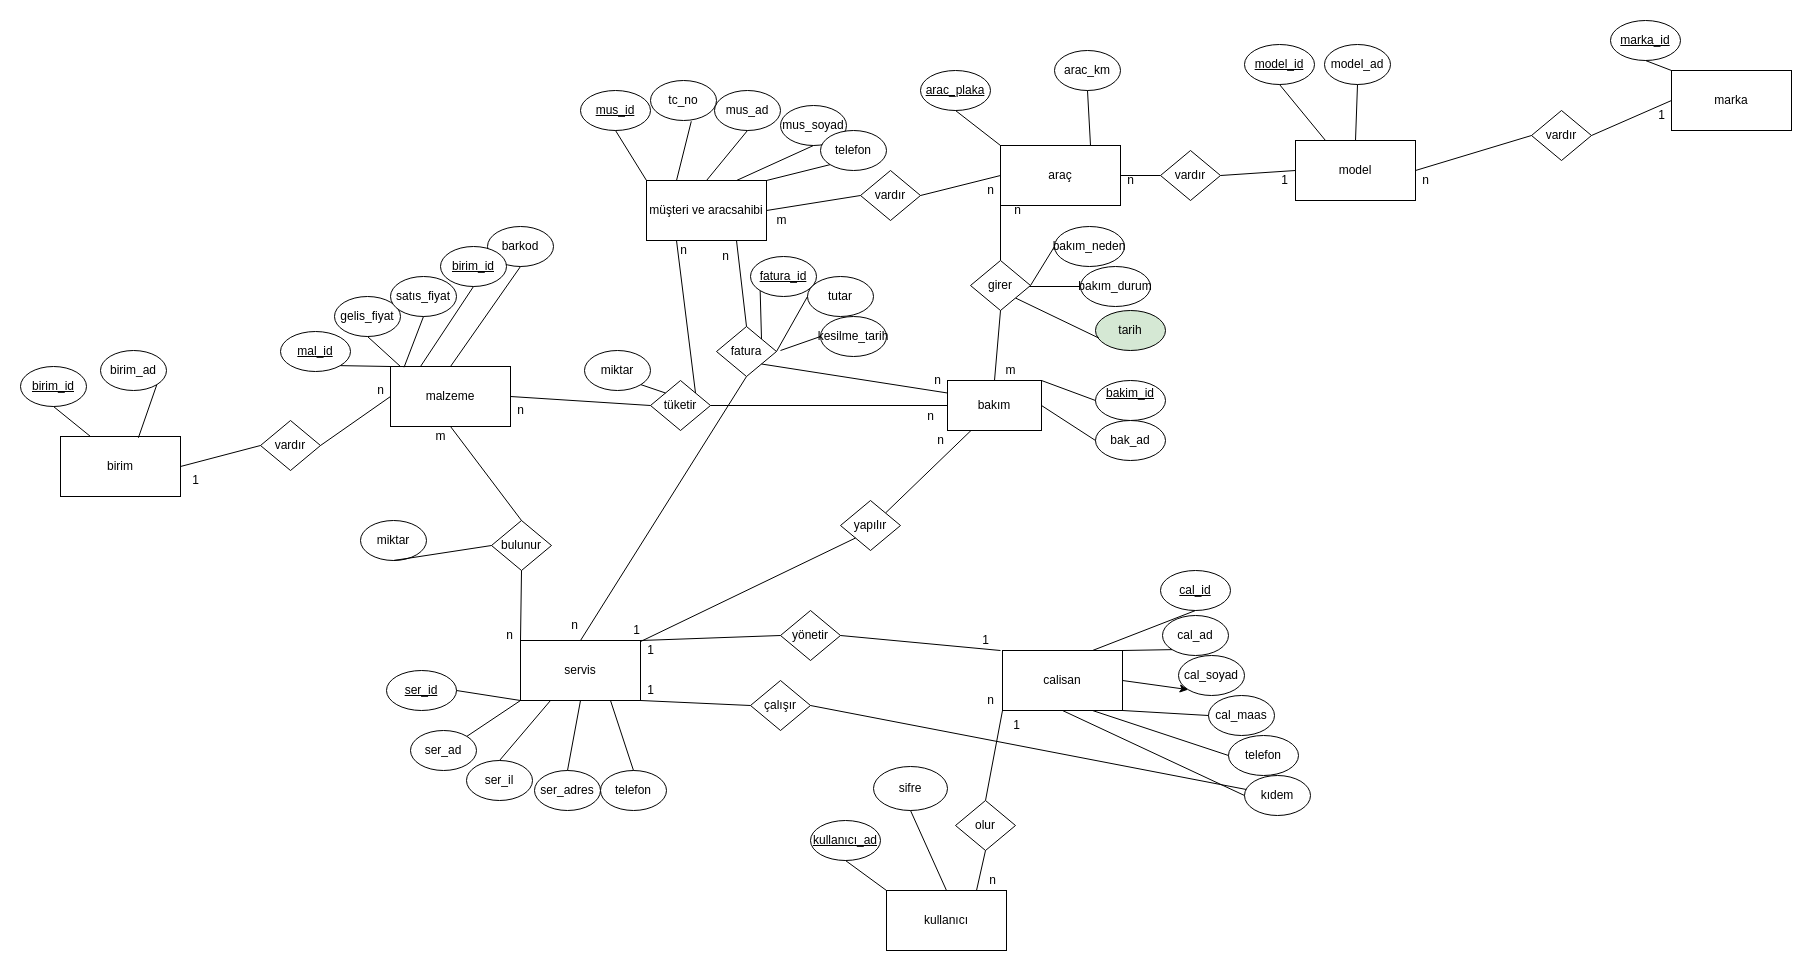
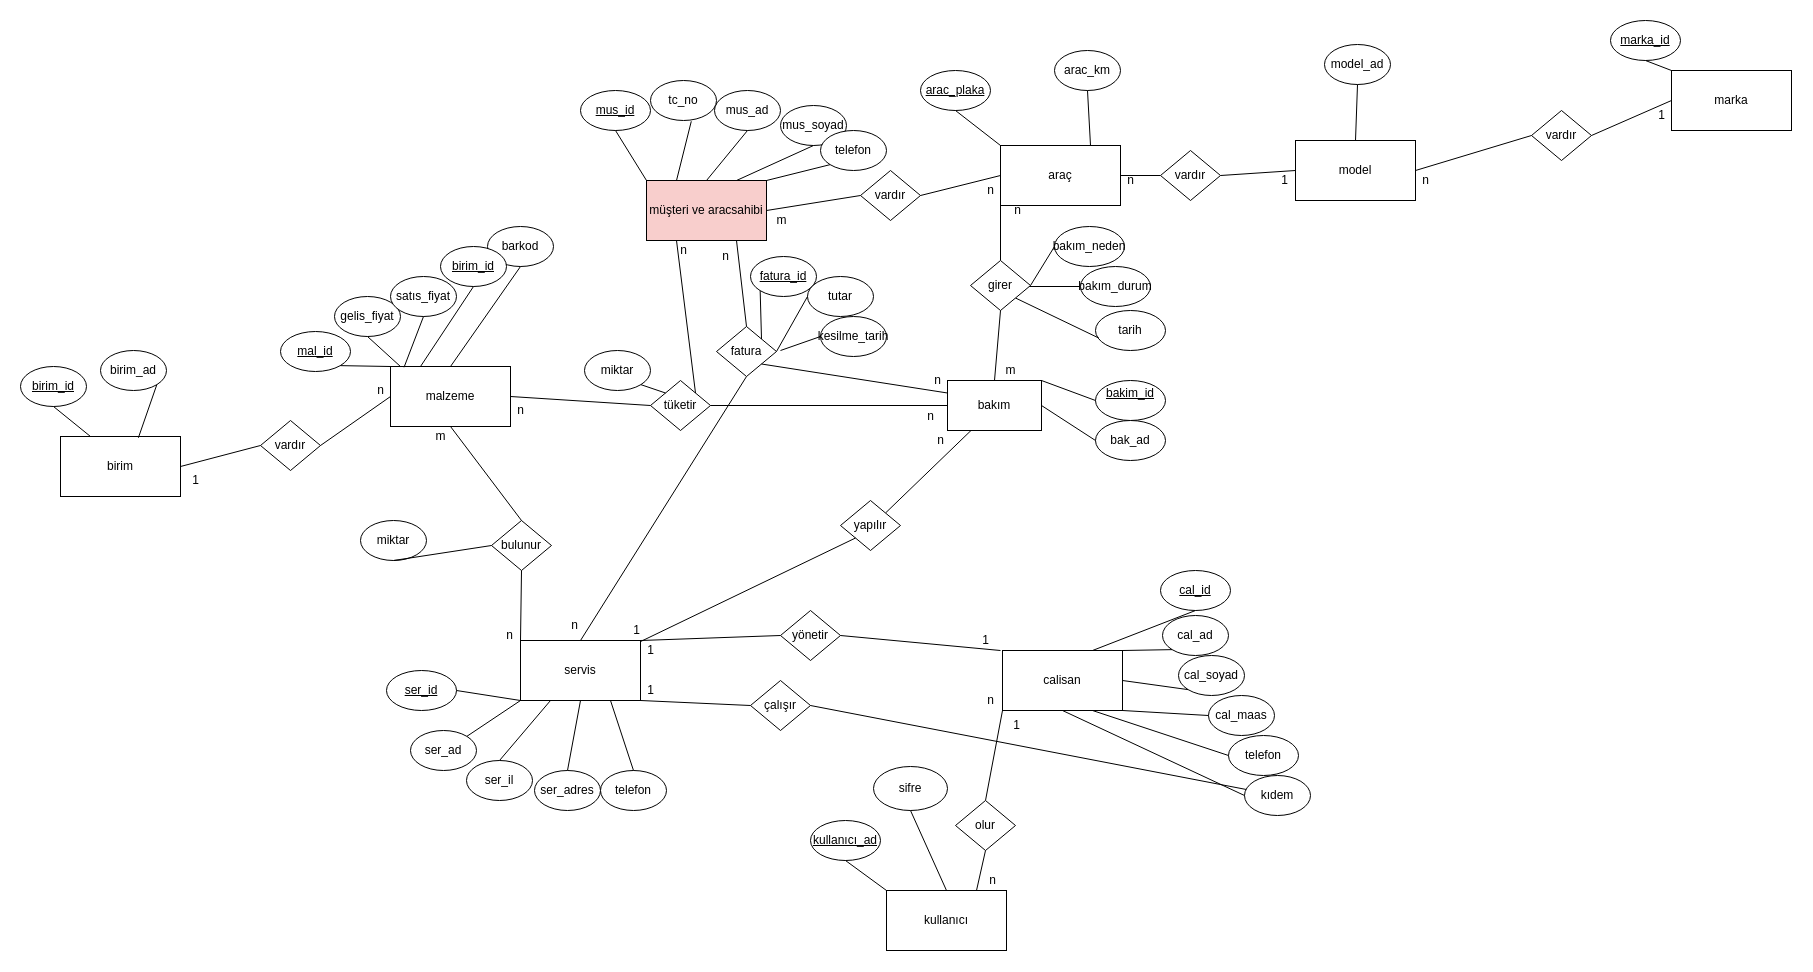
- <mxCell id="26" value="&lt;u&gt;model_id&lt;/u&gt;" style="ellipse;whiteSpace=wrap;html=1;" parent="1" vertex="1"><mxGeometry x="1244" y="44" width="70" height="40" as="geometry" /></mxCell>
- <mxCell id="44" value="" style="endArrow=none;html=1;entryX=0.5;entryY=1;entryDx=0;entryDy=0;exitX=0.25;exitY=0;exitDx=0;exitDy=0;" parent="1" source="41" target="26" edge="1"><mxGeometry width="50" height="50" relative="1" as="geometry"><mxPoint x="1305" y="384" as="sourcePoint" /><mxPoint x="1357" y="334" as="targetPoint" /></mxGeometry></mxCell>
- <mxCell id="5" value="müşteri ve aracsahibi" style="rounded=0;whiteSpace=wrap;html=1;" parent="1" vertex="1"><mxGeometry x="646" y="180" width="120" height="60" as="geometry" /></mxCell>
+ <mxCell id="5" value="müşteri ve aracsahibi" style="rounded=0;whiteSpace=wrap;html=1;fillColor=#f8cecc;" parent="1" vertex="1"><mxGeometry x="646" y="180" width="120" height="60" as="geometry" /></mxCell>
- <mxCell id="77" value="tarih" style="ellipse;whiteSpace=wrap;html=1;fillColor=#d5e8d4;" parent="1" vertex="1"><mxGeometry x="1095" y="310" width="70" height="40" as="geometry" /></mxCell>
+ <mxCell id="77" value="tarih" style="ellipse;whiteSpace=wrap;html=1;" parent="1" vertex="1"><mxGeometry x="1095" y="310" width="70" height="40" as="geometry" /></mxCell>
- <mxCell id="110" value="" style="endArrow=classic;html=1;entryX=0;entryY=1;entryDx=0;entryDy=0;exitX=1;exitY=0.5;exitDx=0;exitDy=0;" parent="1" source="103" target="108" edge="1"><mxGeometry width="50" height="50" relative="1" as="geometry"><mxPoint x="1216" y="690" as="sourcePoint" /><mxPoint x="1308" y="760" as="targetPoint" /></mxGeometry></mxCell>
+ <mxCell id="110" value="" style="endArrow=none;html=1;entryX=0;entryY=1;entryDx=0;entryDy=0;exitX=1;exitY=0.5;exitDx=0;exitDy=0;" parent="1" source="103" target="108" edge="1"><mxGeometry width="50" height="50" relative="1" as="geometry"><mxPoint x="1216" y="690" as="sourcePoint" /><mxPoint x="1308" y="760" as="targetPoint" /></mxGeometry></mxCell>
